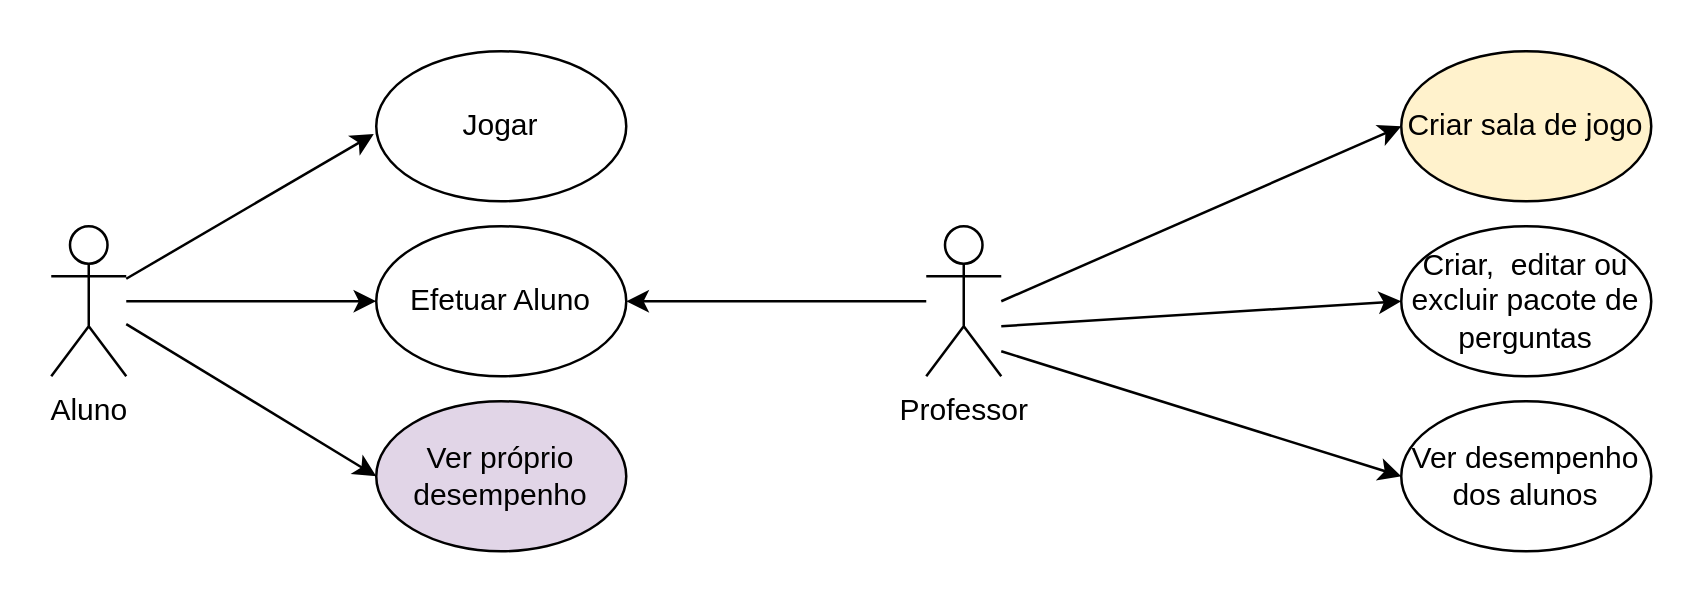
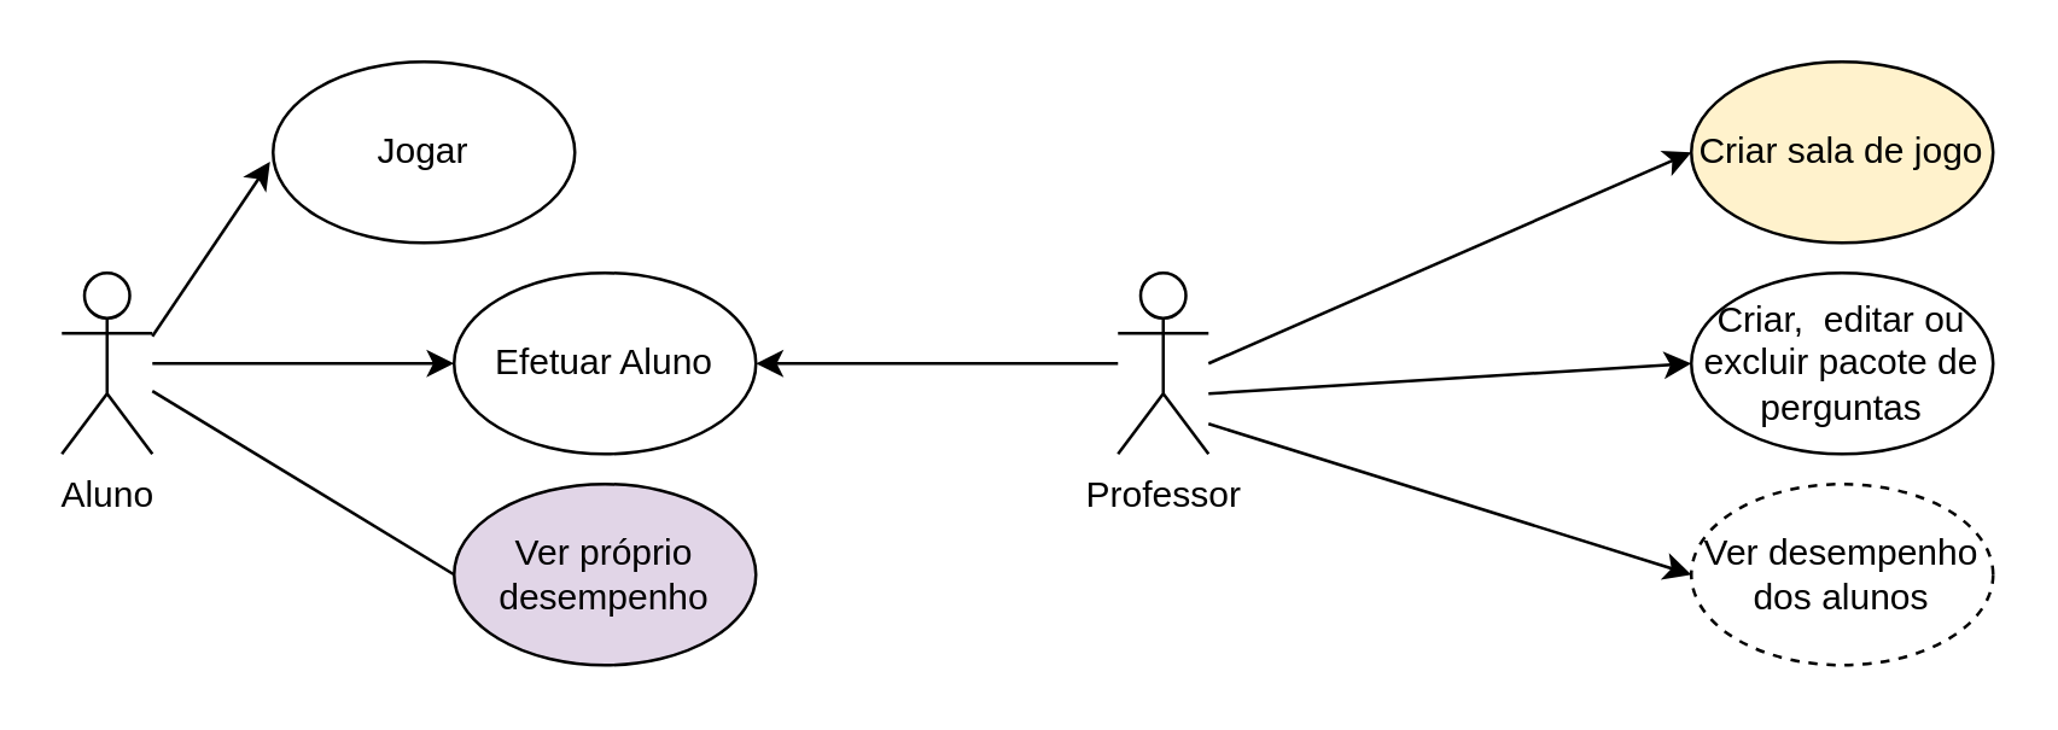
- <mxCell id="5" value="&lt;font style=&quot;vertical-align: inherit&quot;&gt;&lt;font style=&quot;vertical-align: inherit&quot;&gt;&lt;font style=&quot;vertical-align: inherit&quot;&gt;&lt;font style=&quot;vertical-align: inherit&quot;&gt;&lt;font style=&quot;vertical-align: inherit&quot;&gt;&lt;font style=&quot;vertical-align: inherit&quot;&gt;&lt;font style=&quot;vertical-align: inherit&quot;&gt;&lt;font style=&quot;vertical-align: inherit&quot;&gt;Jogar&lt;/font&gt;&lt;/font&gt;&lt;/font&gt;&lt;/font&gt;&lt;/font&gt;&lt;/font&gt;&lt;/font&gt;&lt;/font&gt;" style="ellipse;whiteSpace=wrap;html=1;" vertex="1" parent="1"><mxGeometry x="150" y="20" width="100" height="60" as="geometry" /></mxCell>
+ <mxCell id="5" value="&lt;font style=&quot;vertical-align: inherit&quot;&gt;&lt;font style=&quot;vertical-align: inherit&quot;&gt;&lt;font style=&quot;vertical-align: inherit&quot;&gt;&lt;font style=&quot;vertical-align: inherit&quot;&gt;&lt;font style=&quot;vertical-align: inherit&quot;&gt;&lt;font style=&quot;vertical-align: inherit&quot;&gt;&lt;font style=&quot;vertical-align: inherit&quot;&gt;&lt;font style=&quot;vertical-align: inherit&quot;&gt;Jogar&lt;/font&gt;&lt;/font&gt;&lt;/font&gt;&lt;/font&gt;&lt;/font&gt;&lt;/font&gt;&lt;/font&gt;&lt;/font&gt;" style="ellipse;whiteSpace=wrap;html=1;" vertex="1" parent="1"><mxGeometry x="90" y="20" width="100" height="60" as="geometry" /></mxCell>
- <mxCell id="7" value="" style="endArrow=classic;html=1;entryX=0;entryY=0.5;entryDx=0;entryDy=0;" edge="1" parent="1" source="2" target="4"><mxGeometry width="50" height="50" relative="1" as="geometry"><mxPoint x="60" y="130" as="sourcePoint" /><mxPoint x="160" y="130" as="targetPoint" /></mxGeometry></mxCell>
+ <mxCell id="7" value="" style="endArrow=none;html=1;entryX=0;entryY=0.5;entryDx=0;entryDy=0;" edge="1" parent="1" source="2" target="4"><mxGeometry width="50" height="50" relative="1" as="geometry"><mxPoint x="60" y="130" as="sourcePoint" /><mxPoint x="160" y="130" as="targetPoint" /></mxGeometry></mxCell>
- <mxCell id="12" value="&lt;font style=&quot;vertical-align: inherit&quot;&gt;&lt;font style=&quot;vertical-align: inherit&quot;&gt;&lt;font style=&quot;vertical-align: inherit&quot;&gt;&lt;font style=&quot;vertical-align: inherit&quot;&gt;&lt;font style=&quot;vertical-align: inherit&quot;&gt;&lt;font style=&quot;vertical-align: inherit&quot;&gt;&lt;font style=&quot;vertical-align: inherit&quot;&gt;&lt;font style=&quot;vertical-align: inherit&quot;&gt;Ver desempenho dos alunos&lt;/font&gt;&lt;/font&gt;&lt;/font&gt;&lt;/font&gt;&lt;/font&gt;&lt;/font&gt;&lt;/font&gt;&lt;/font&gt;" style="ellipse;whiteSpace=wrap;html=1;" vertex="1" parent="1"><mxGeometry x="560" y="160" width="100" height="60" as="geometry" /></mxCell>
+ <mxCell id="12" value="&lt;font style=&quot;vertical-align: inherit&quot;&gt;&lt;font style=&quot;vertical-align: inherit&quot;&gt;&lt;font style=&quot;vertical-align: inherit&quot;&gt;&lt;font style=&quot;vertical-align: inherit&quot;&gt;&lt;font style=&quot;vertical-align: inherit&quot;&gt;&lt;font style=&quot;vertical-align: inherit&quot;&gt;&lt;font style=&quot;vertical-align: inherit&quot;&gt;&lt;font style=&quot;vertical-align: inherit&quot;&gt;Ver desempenho dos alunos&lt;/font&gt;&lt;/font&gt;&lt;/font&gt;&lt;/font&gt;&lt;/font&gt;&lt;/font&gt;&lt;/font&gt;&lt;/font&gt;" style="ellipse;whiteSpace=wrap;html=1;dashed=1;" vertex="1" parent="1"><mxGeometry x="560" y="160" width="100" height="60" as="geometry" /></mxCell>
